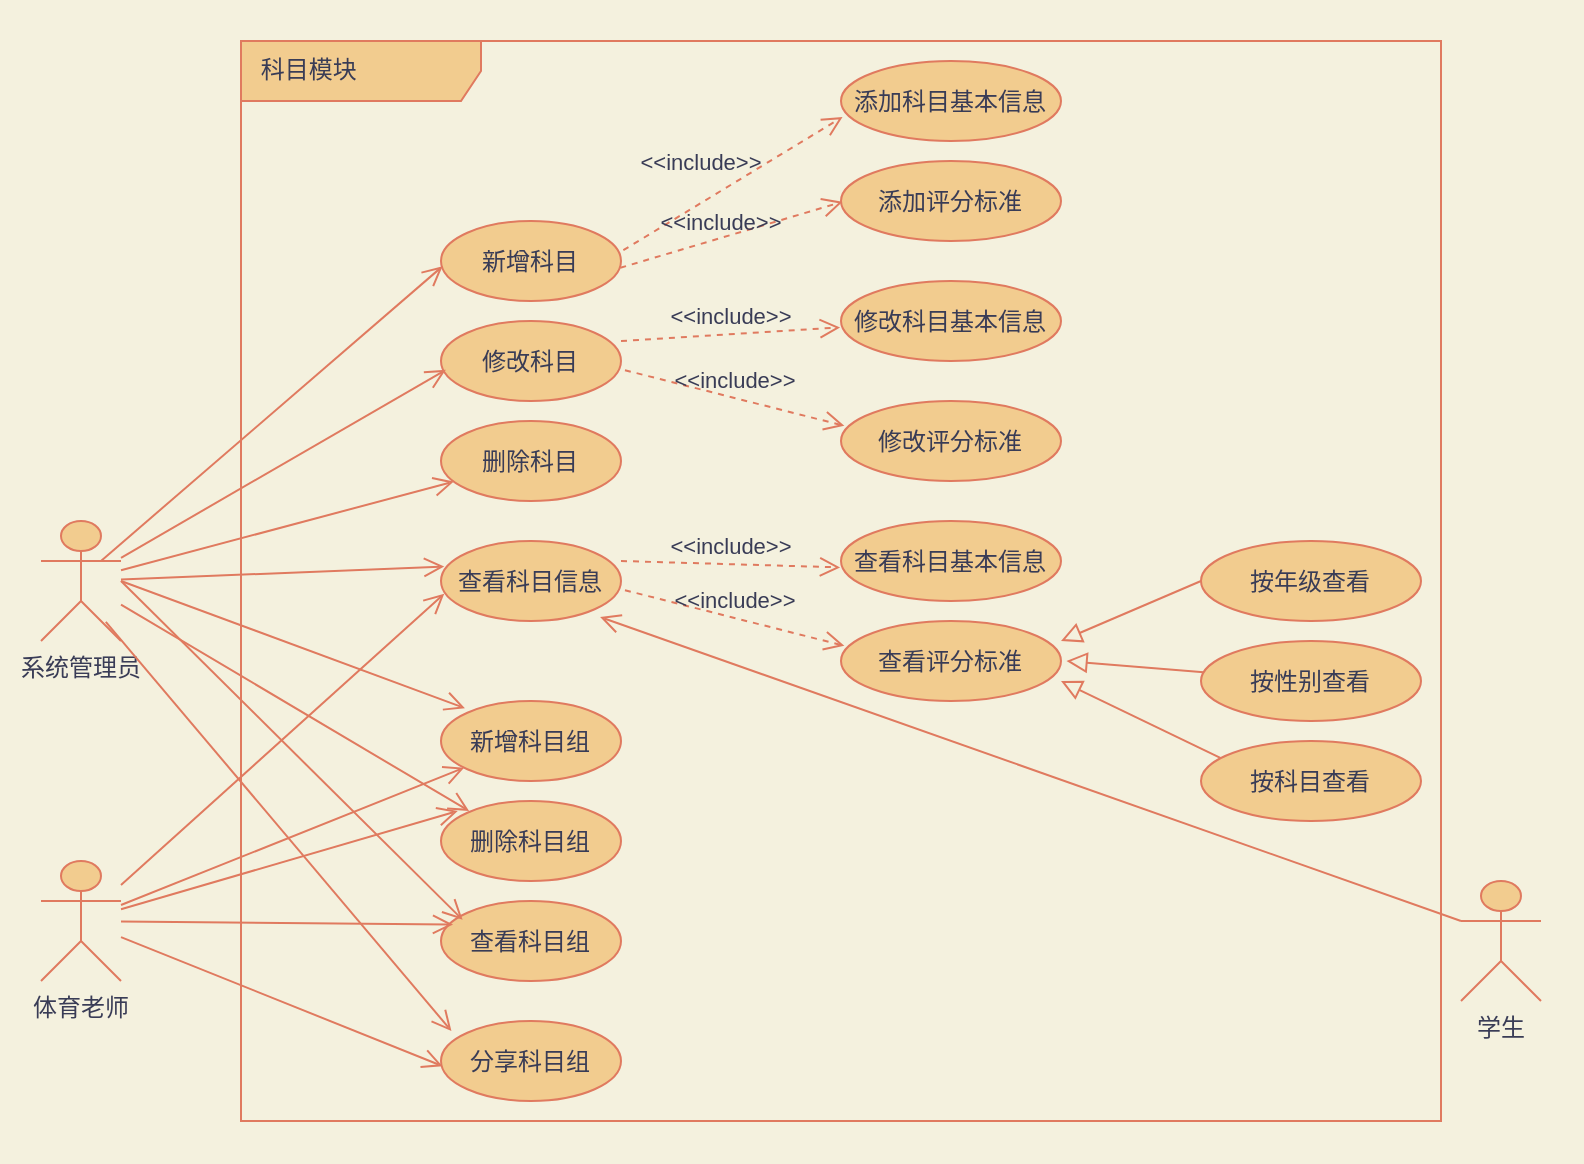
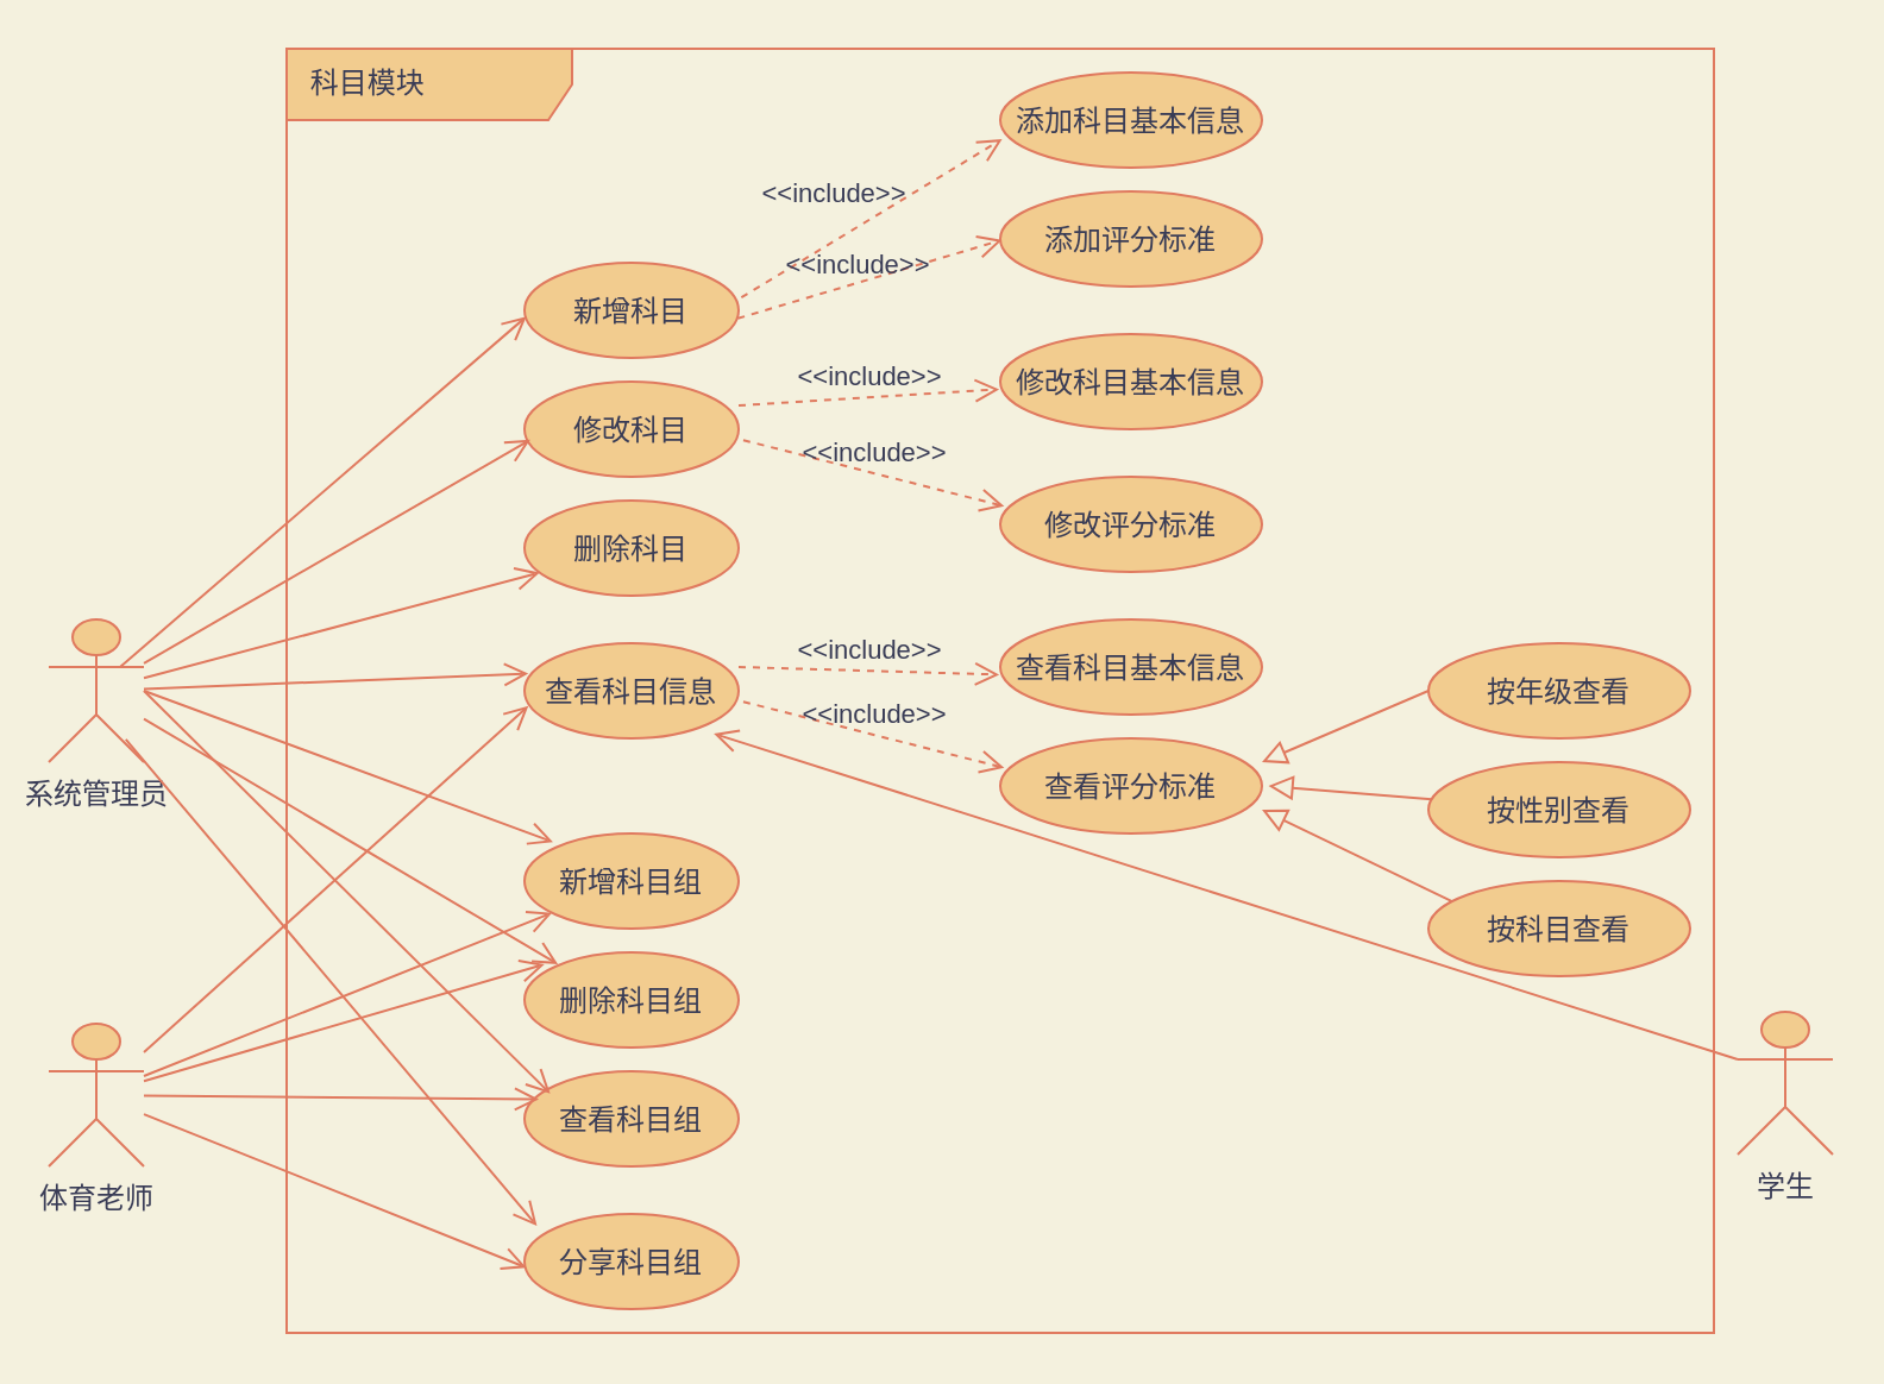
- <mxCell id="4" value="学生" style="shape=umlActor;verticalLabelPosition=bottom;verticalAlign=top;html=1;fillColor=#F2CC8F;strokeColor=#E07A5F;fontColor=#393C56;" parent="1" vertex="1"><mxGeometry x="730" y="440" width="40" height="60" as="geometry" /></mxCell>
+ <mxCell id="4" value="学生" style="shape=umlActor;verticalLabelPosition=bottom;verticalAlign=top;html=1;fillColor=#F2CC8F;strokeColor=#E07A5F;fontColor=#393C56;" parent="1" vertex="1"><mxGeometry x="730" y="425" width="40" height="60" as="geometry" /></mxCell>
